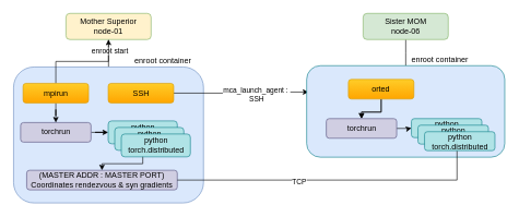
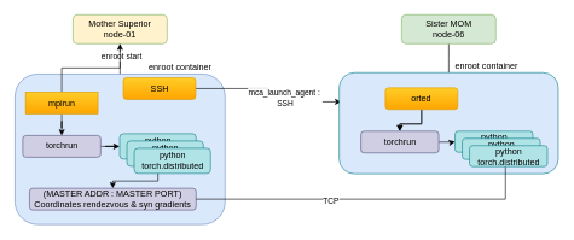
- <mxCell id="10" value="mpirun" style="whiteSpace=wrap;html=1;rounded=1;fillColor=#ffcd28;gradientColor=#ffa500;strokeColor=#d79b00;" vertex="1" parent="1"><mxGeometry x="34.5" y="127" width="100" height="30" as="geometry" /></mxCell>
+ <mxCell id="10" value="mpirun" style="whiteSpace=wrap;html=1;fillColor=#ffcd28;gradientColor=#ffa500;strokeColor=#d79b00;rounded=0;" vertex="1" parent="1"><mxGeometry x="34.5" y="127" width="100" height="30" as="geometry" /></mxCell>
- <mxCell id="16" value="SSH" style="whiteSpace=wrap;html=1;rounded=1;fillColor=#ffcd28;gradientColor=#ffa500;strokeColor=#d79b00;" vertex="1" parent="1"><mxGeometry x="164.5" y="127" width="100" height="30" as="geometry" /></mxCell>
+ <mxCell id="16" value="SSH" style="whiteSpace=wrap;html=1;rounded=1;fillColor=#ffcd28;gradientColor=#ffa500;strokeColor=#d79b00;" vertex="1" parent="1"><mxGeometry x="169.5" y="107" width="100" height="30" as="geometry" /></mxCell>
